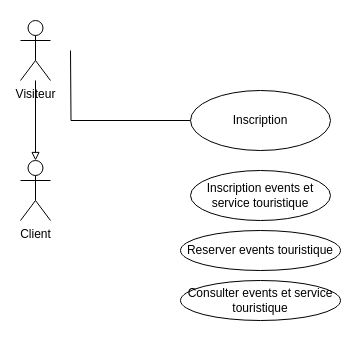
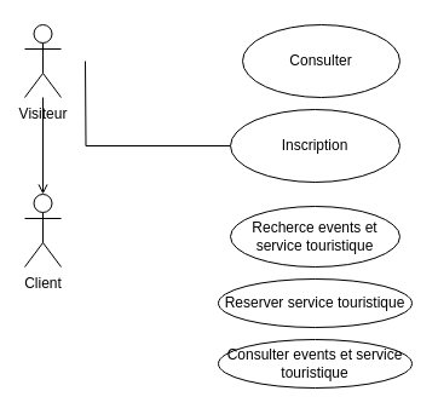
+ <mxCell id="5" value="Consulter" style="ellipse;whiteSpace=wrap;html=1;" vertex="1" parent="1"><mxGeometry x="200" y="20" width="130" height="60" as="geometry" /></mxCell>
- <mxCell id="2" value="" style="edgeStyle=orthogonalEdgeStyle;rounded=0;orthogonalLoop=1;jettySize=auto;html=1;endArrow=block;endFill=0;" edge="1" parent="1" source="3" target="4"><mxGeometry relative="1" as="geometry" /></mxCell>
+ <mxCell id="2" value="" style="edgeStyle=orthogonalEdgeStyle;rounded=0;orthogonalLoop=1;jettySize=auto;html=1;endArrow=open;endFill=0;" edge="1" parent="1" source="3" target="4"><mxGeometry relative="1" as="geometry" /></mxCell>
- <mxCell id="8" value="Inscription events et service touristique" style="ellipse;whiteSpace=wrap;html=1;" vertex="1" parent="1"><mxGeometry x="190" y="170" width="140" height="50" as="geometry" /></mxCell>
+ <mxCell id="8" value="Recherce events et service touristique" style="ellipse;whiteSpace=wrap;html=1;" vertex="1" parent="1"><mxGeometry x="190" y="170" width="140" height="50" as="geometry" /></mxCell>
- <mxCell id="9" value="Reserver events touristique" style="ellipse;whiteSpace=wrap;html=1;" vertex="1" parent="1"><mxGeometry x="180" y="230" width="160" height="40" as="geometry" /></mxCell>
+ <mxCell id="9" value="Reserver service touristique" style="ellipse;whiteSpace=wrap;html=1;" vertex="1" parent="1"><mxGeometry x="180" y="230" width="160" height="40" as="geometry" /></mxCell>
